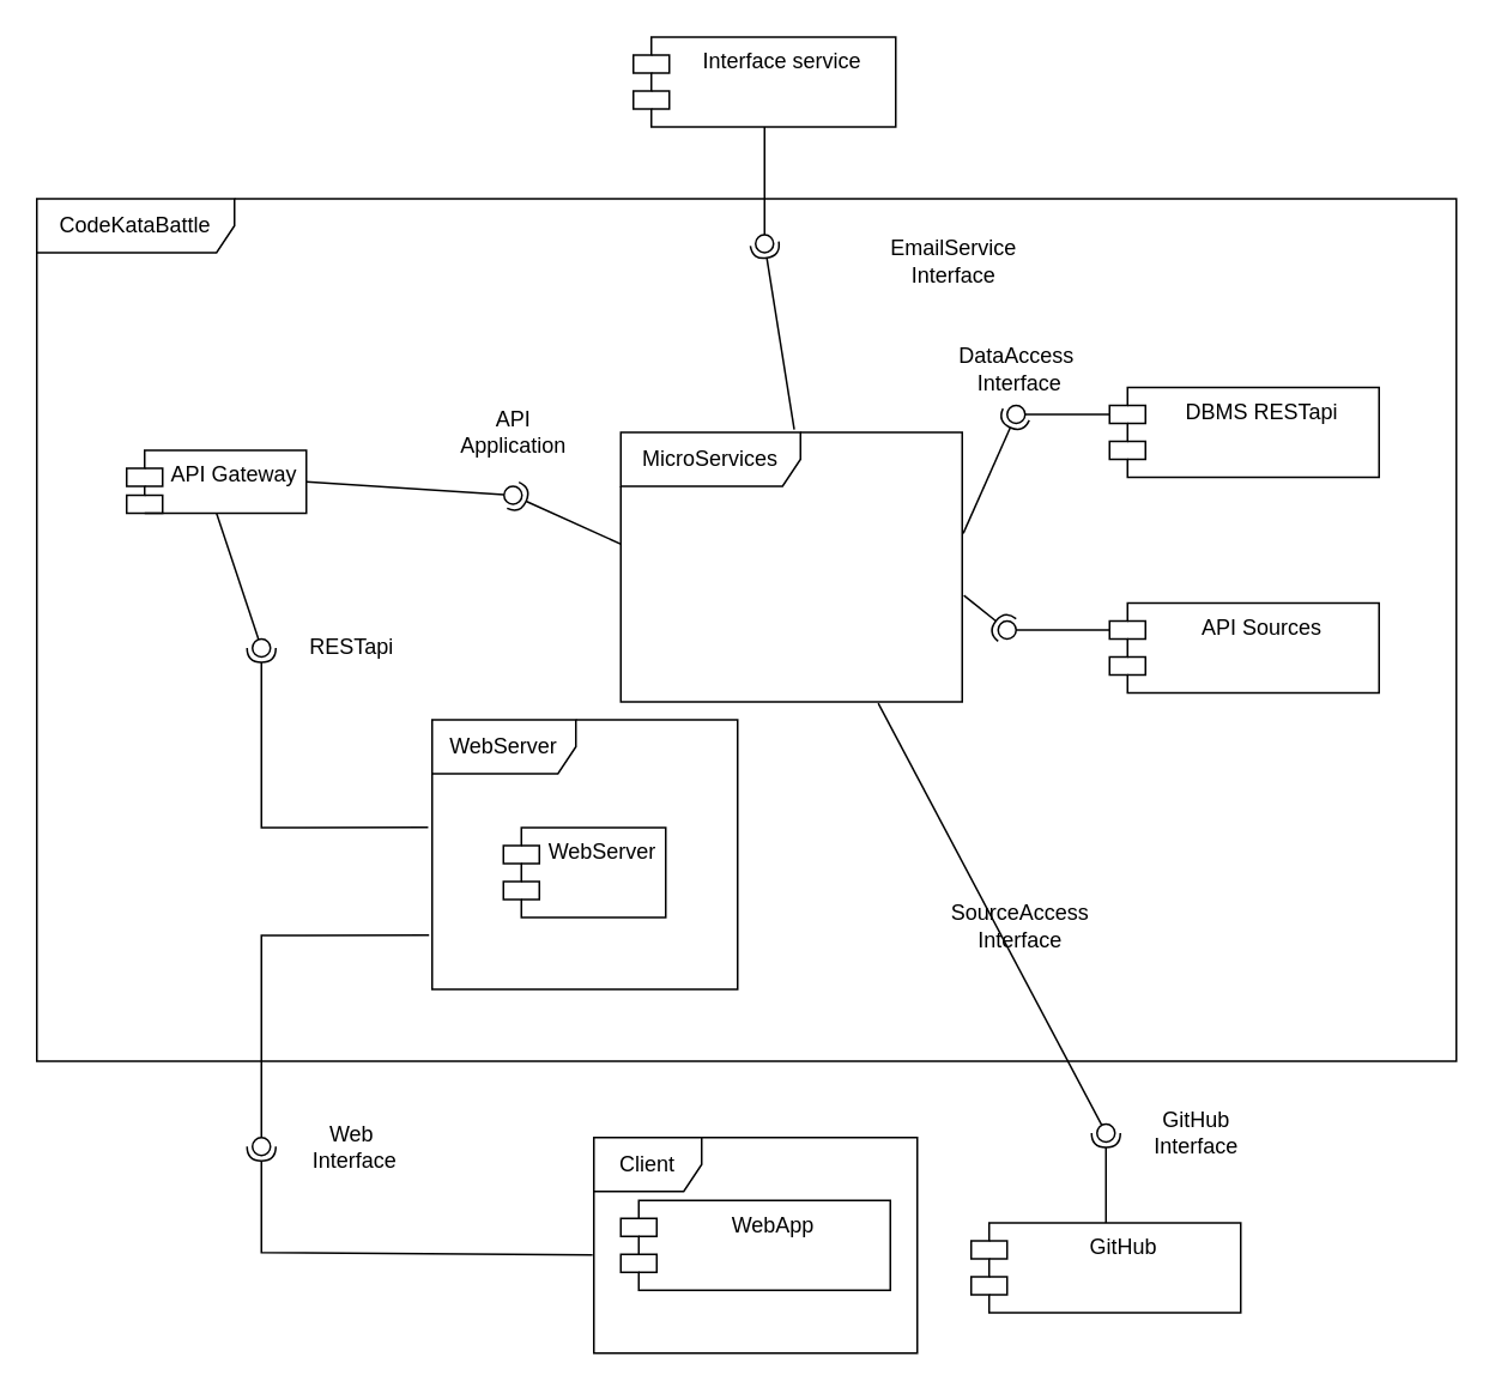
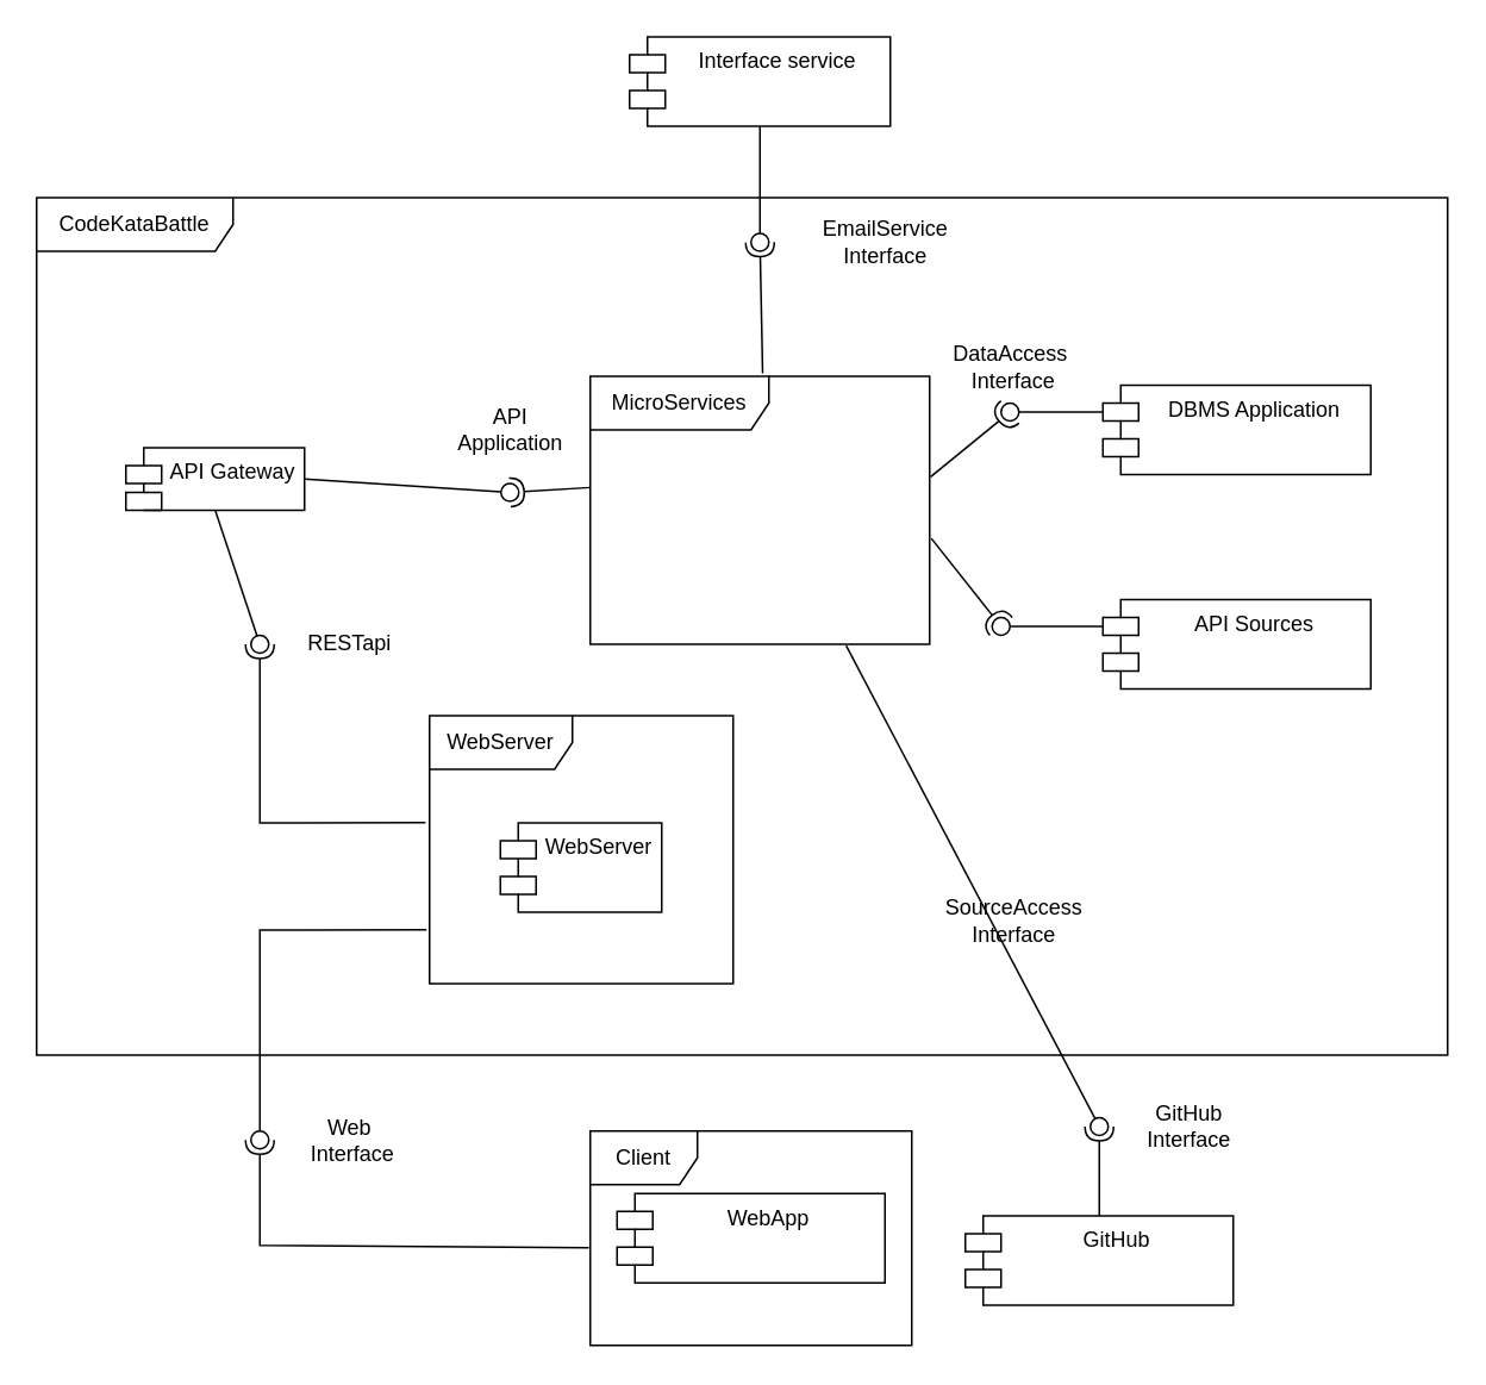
- <mxCell id="8" value="EmailService&lt;br&gt;Interface" style="text;html=1;align=center;verticalAlign=middle;resizable=0;points=[];autosize=1;strokeColor=none;fillColor=none;" parent="1" vertex="1"><mxGeometry x="485" y="125" width="90" height="40" as="geometry" /></mxCell>
+ <mxCell id="8" value="EmailService&lt;br&gt;Interface" style="text;html=1;align=center;verticalAlign=middle;resizable=0;points=[];autosize=1;strokeColor=none;fillColor=none;" parent="1" vertex="1"><mxGeometry x="450" y="115" width="90" height="40" as="geometry" /></mxCell>
- <mxCell id="13" value="DBMS RESTapi" style="shape=module;align=left;spacingLeft=20;align=center;verticalAlign=top;whiteSpace=wrap;html=1;" parent="1" vertex="1"><mxGeometry x="617" y="215" width="150" height="50" as="geometry" /></mxCell>
+ <mxCell id="13" value="DBMS Application" style="shape=module;align=left;spacingLeft=20;align=center;verticalAlign=top;whiteSpace=wrap;html=1;" parent="1" vertex="1"><mxGeometry x="617" y="215" width="150" height="50" as="geometry" /></mxCell>
- <mxCell id="3" value="MicroServices" style="shape=umlFrame;whiteSpace=wrap;html=1;pointerEvents=0;width=100;height=30;" parent="1" vertex="1"><mxGeometry x="345" y="240" width="190" height="150" as="geometry" /></mxCell>
+ <mxCell id="3" value="MicroServices" style="shape=umlFrame;whiteSpace=wrap;html=1;pointerEvents=0;width=100;height=30;" parent="1" vertex="1"><mxGeometry y="210" width="190" height="150" as="geometry" x="330" /></mxCell>
